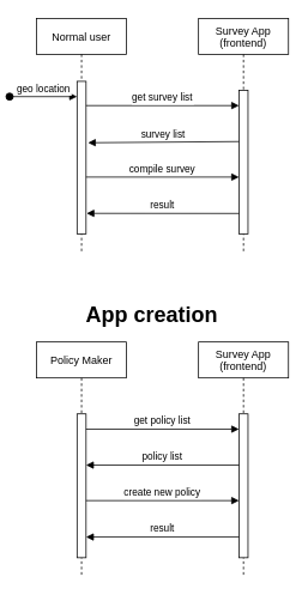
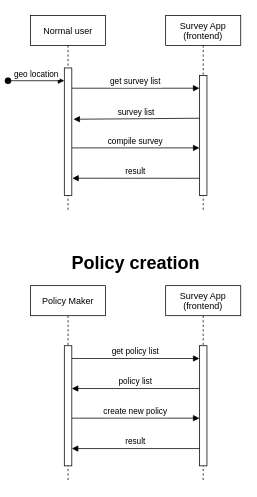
- <mxCell id="19" value="&lt;h1&gt;App creation&lt;/h1&gt;" style="text;html=1;strokeColor=none;fillColor=none;spacing=5;spacingTop=-20;whiteSpace=wrap;overflow=hidden;rounded=0;" vertex="1" parent="1"><mxGeometry x="70" y="330" width="185" height="40" as="geometry" /></mxCell>
+ <mxCell id="19" value="&lt;h1&gt;Policy creation&lt;/h1&gt;" style="text;html=1;strokeColor=none;fillColor=none;spacing=5;spacingTop=-20;whiteSpace=wrap;overflow=hidden;rounded=0;" vertex="1" parent="1"><mxGeometry x="70" y="330" width="185" height="40" as="geometry" /></mxCell>
